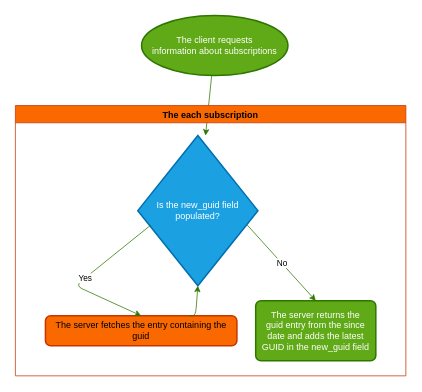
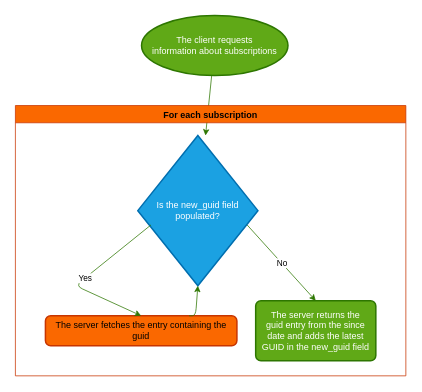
- <mxCell id="4" value="The each subscription" style="swimlane;fillColor=#fa6800;fontColor=#000000;strokeColor=#C73500;" parent="1" vertex="1"><mxGeometry x="20" y="140" width="520" height="360" as="geometry" /></mxCell>
+ <mxCell id="4" value="For each subscription" style="swimlane;fillColor=#fa6800;fontColor=#000000;strokeColor=#C73500;" parent="1" vertex="1"><mxGeometry x="20" y="140" width="520" height="360" as="geometry" /></mxCell>
